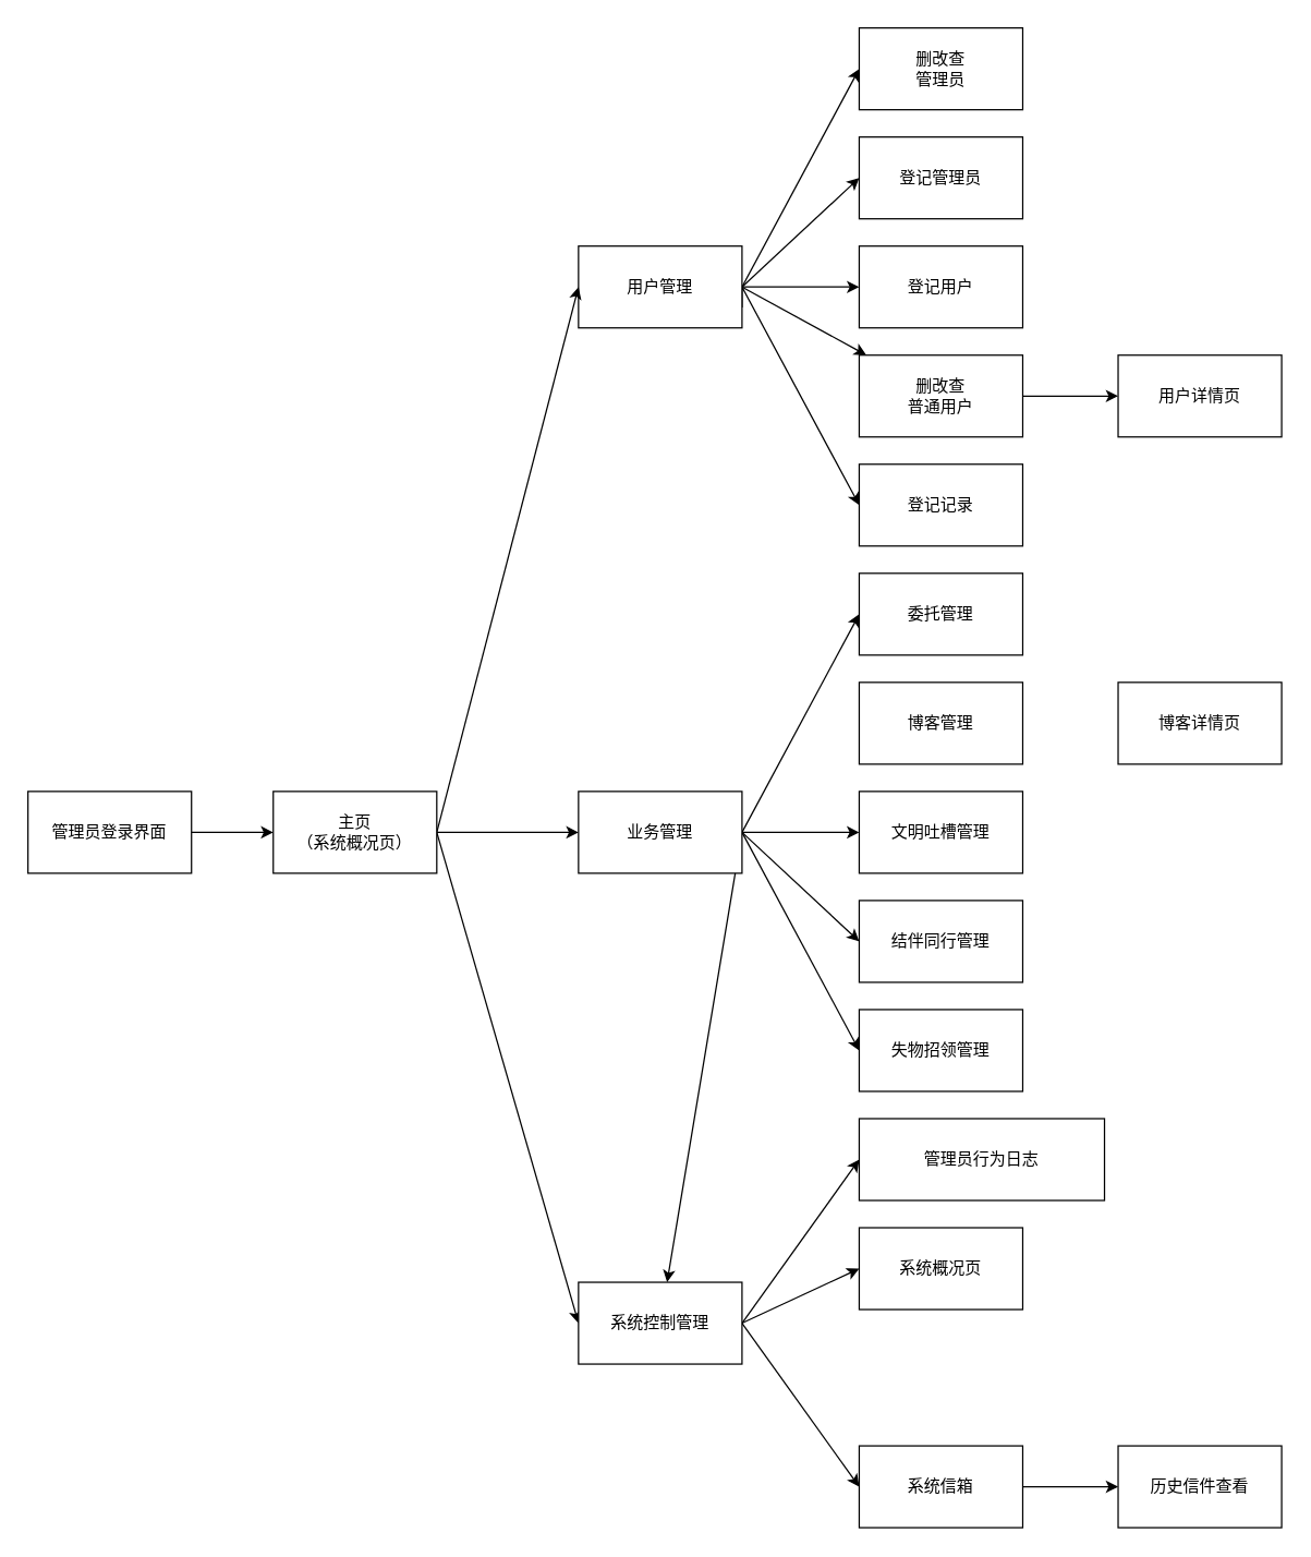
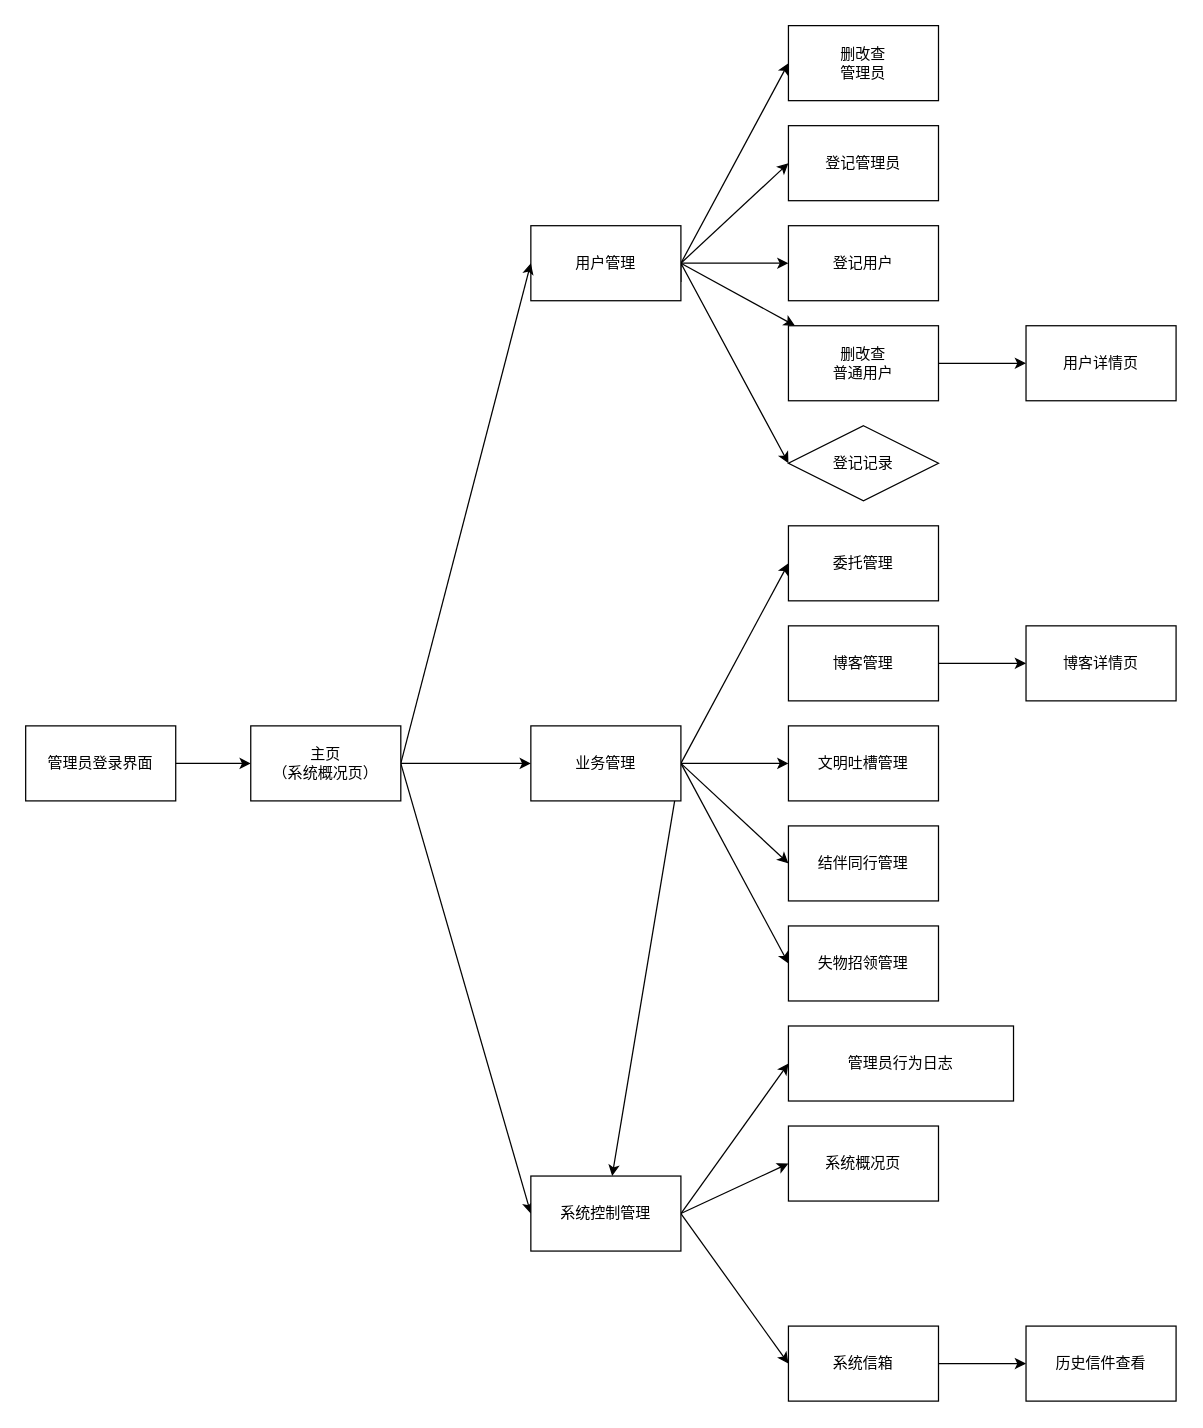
- <mxCell id="27" value="登记记录" style="rounded=0;whiteSpace=wrap;html=1;" vertex="1" parent="1"><mxGeometry x="630" y="340" width="120" height="60" as="geometry" /></mxCell>
+ <mxCell id="27" value="登记记录" style="rhombus;whiteSpace=wrap;html=1;" vertex="1" parent="1"><mxGeometry x="630" y="340" width="120" height="60" as="geometry" /></mxCell>
+ <mxCell id="30" value="" style="edgeStyle=none;rounded=0;orthogonalLoop=1;jettySize=auto;html=1;" edge="1" parent="1" source="31" target="32"><mxGeometry relative="1" as="geometry" /></mxCell>
